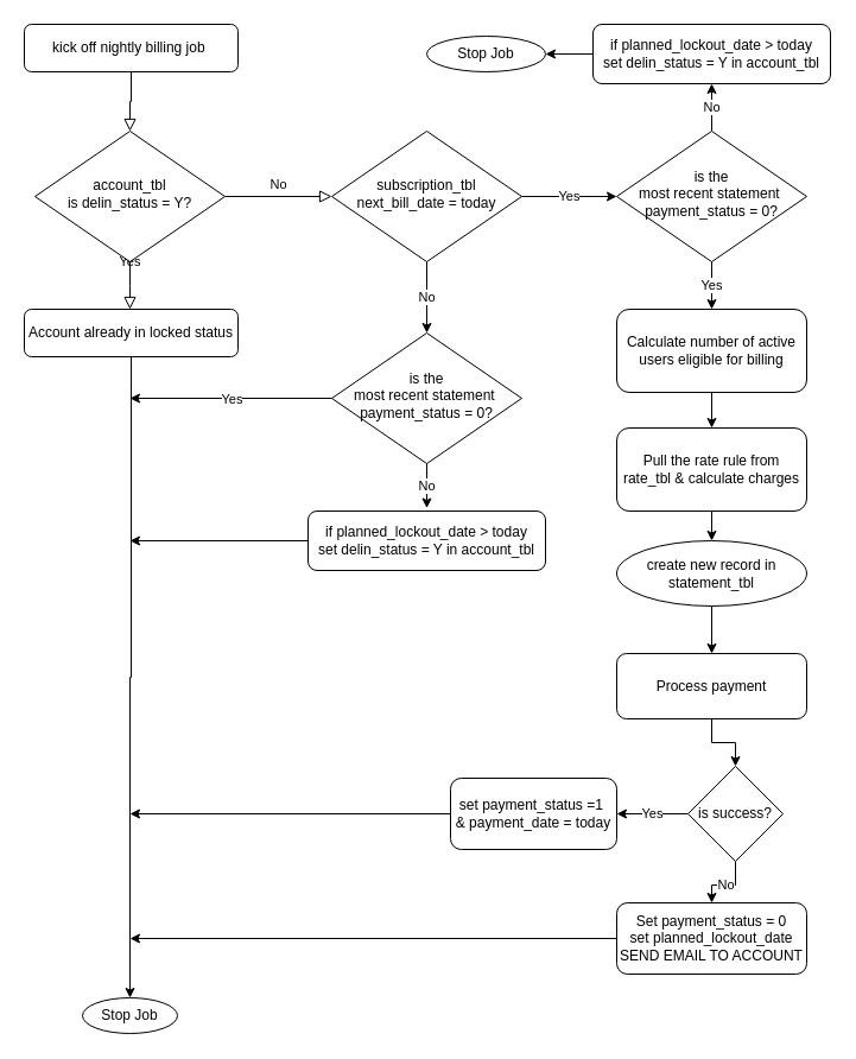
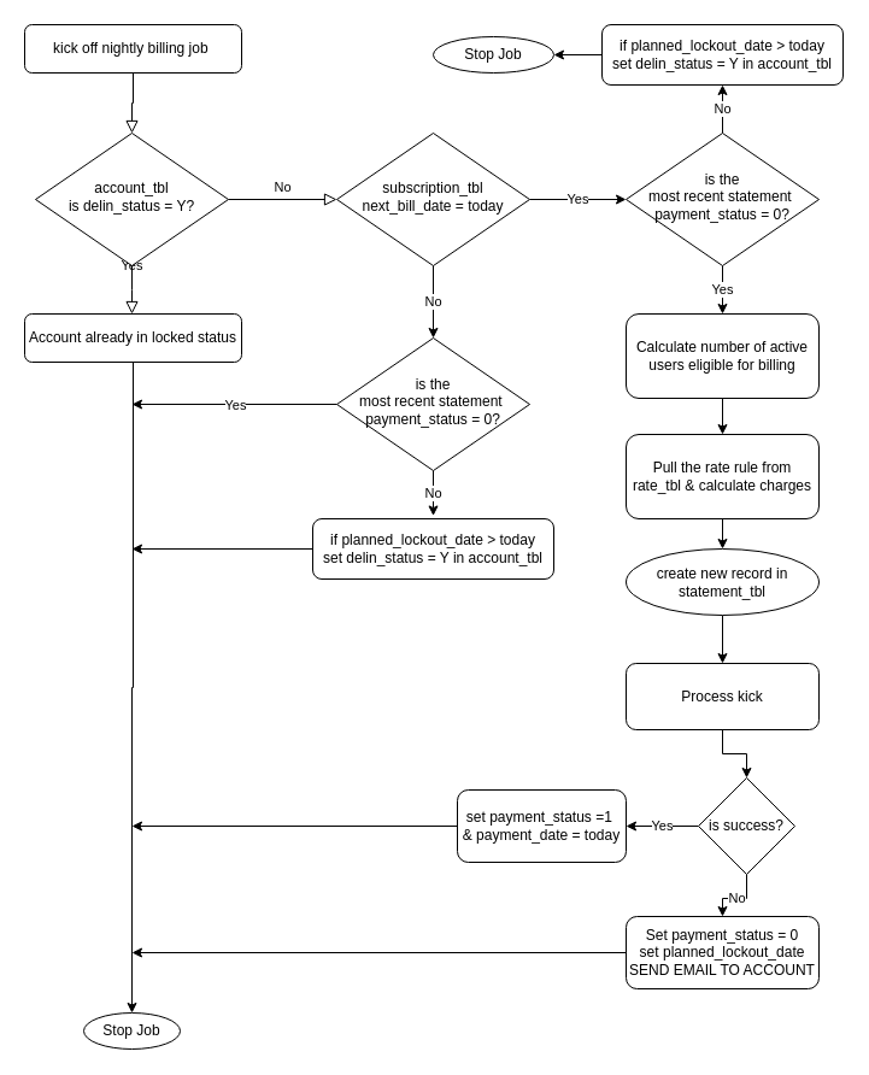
- <mxCell id="20" value="Process payment" style="rounded=1;whiteSpace=wrap;html=1;" vertex="1" parent="1"><mxGeometry x="519" y="550" width="160" height="55" as="geometry" /></mxCell>
+ <mxCell id="20" value="Process kick" style="rounded=1;whiteSpace=wrap;html=1;" vertex="1" parent="1"><mxGeometry x="519" y="550" width="160" height="55" as="geometry" /></mxCell>
